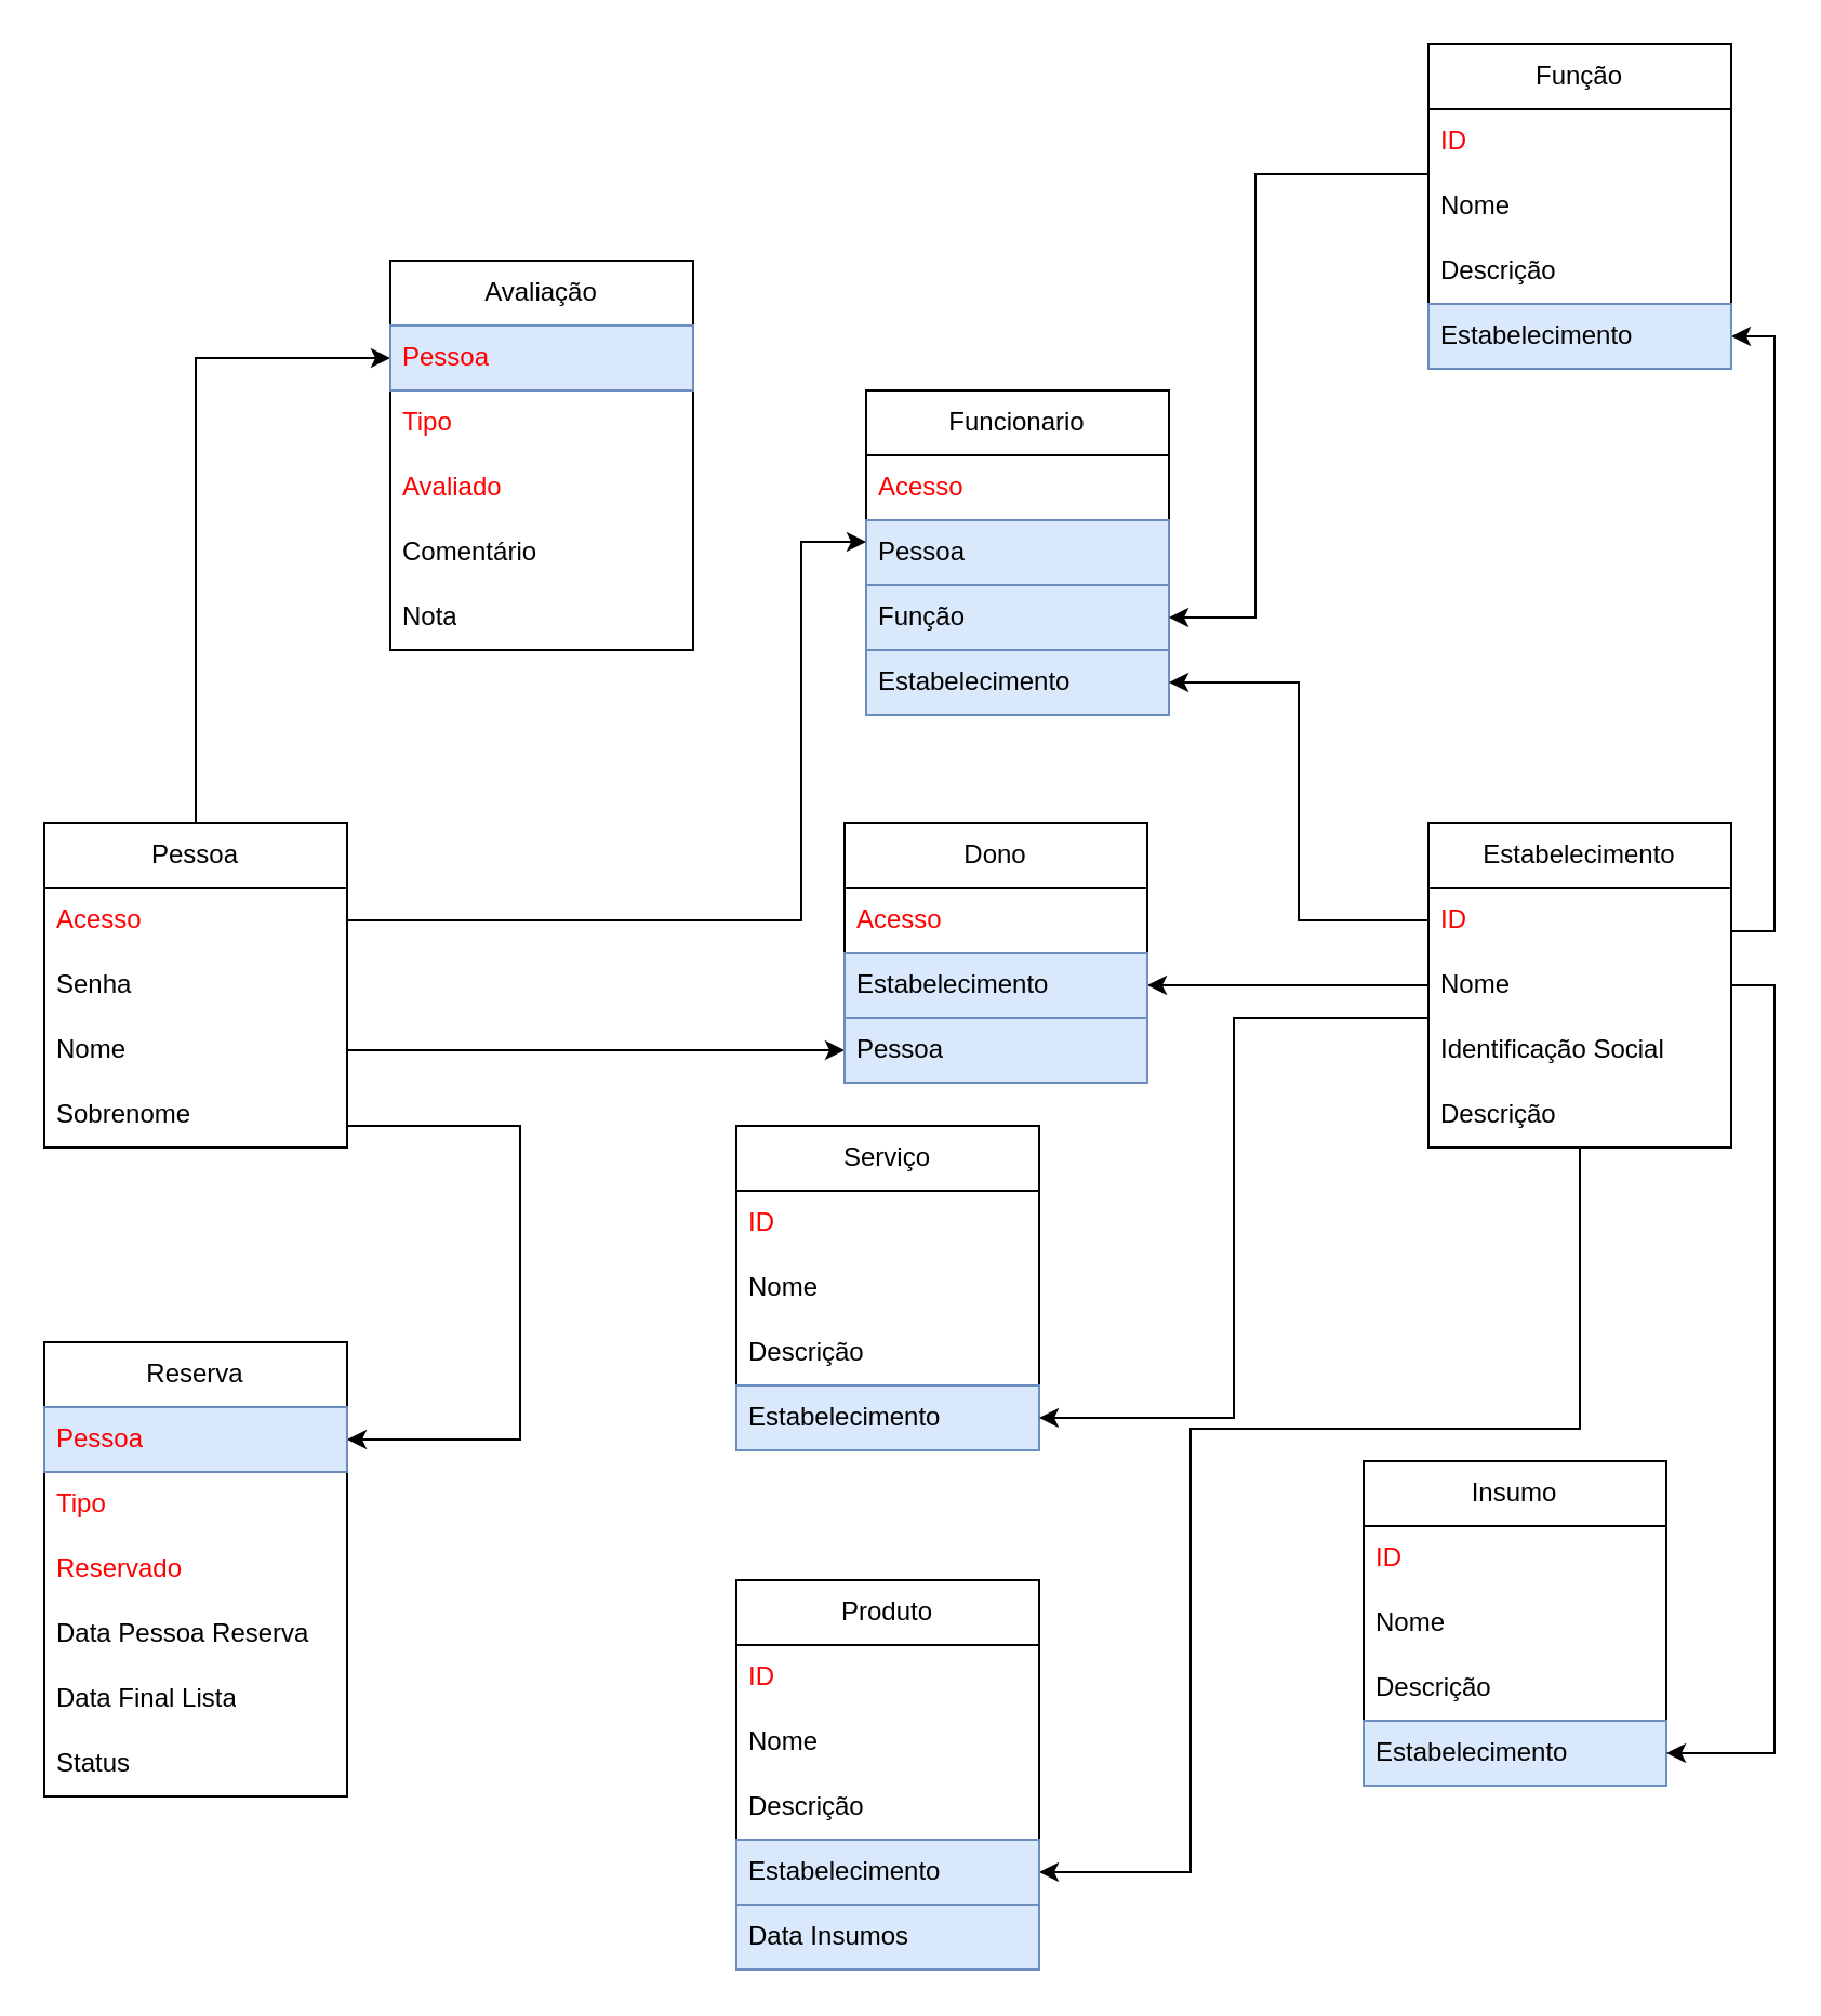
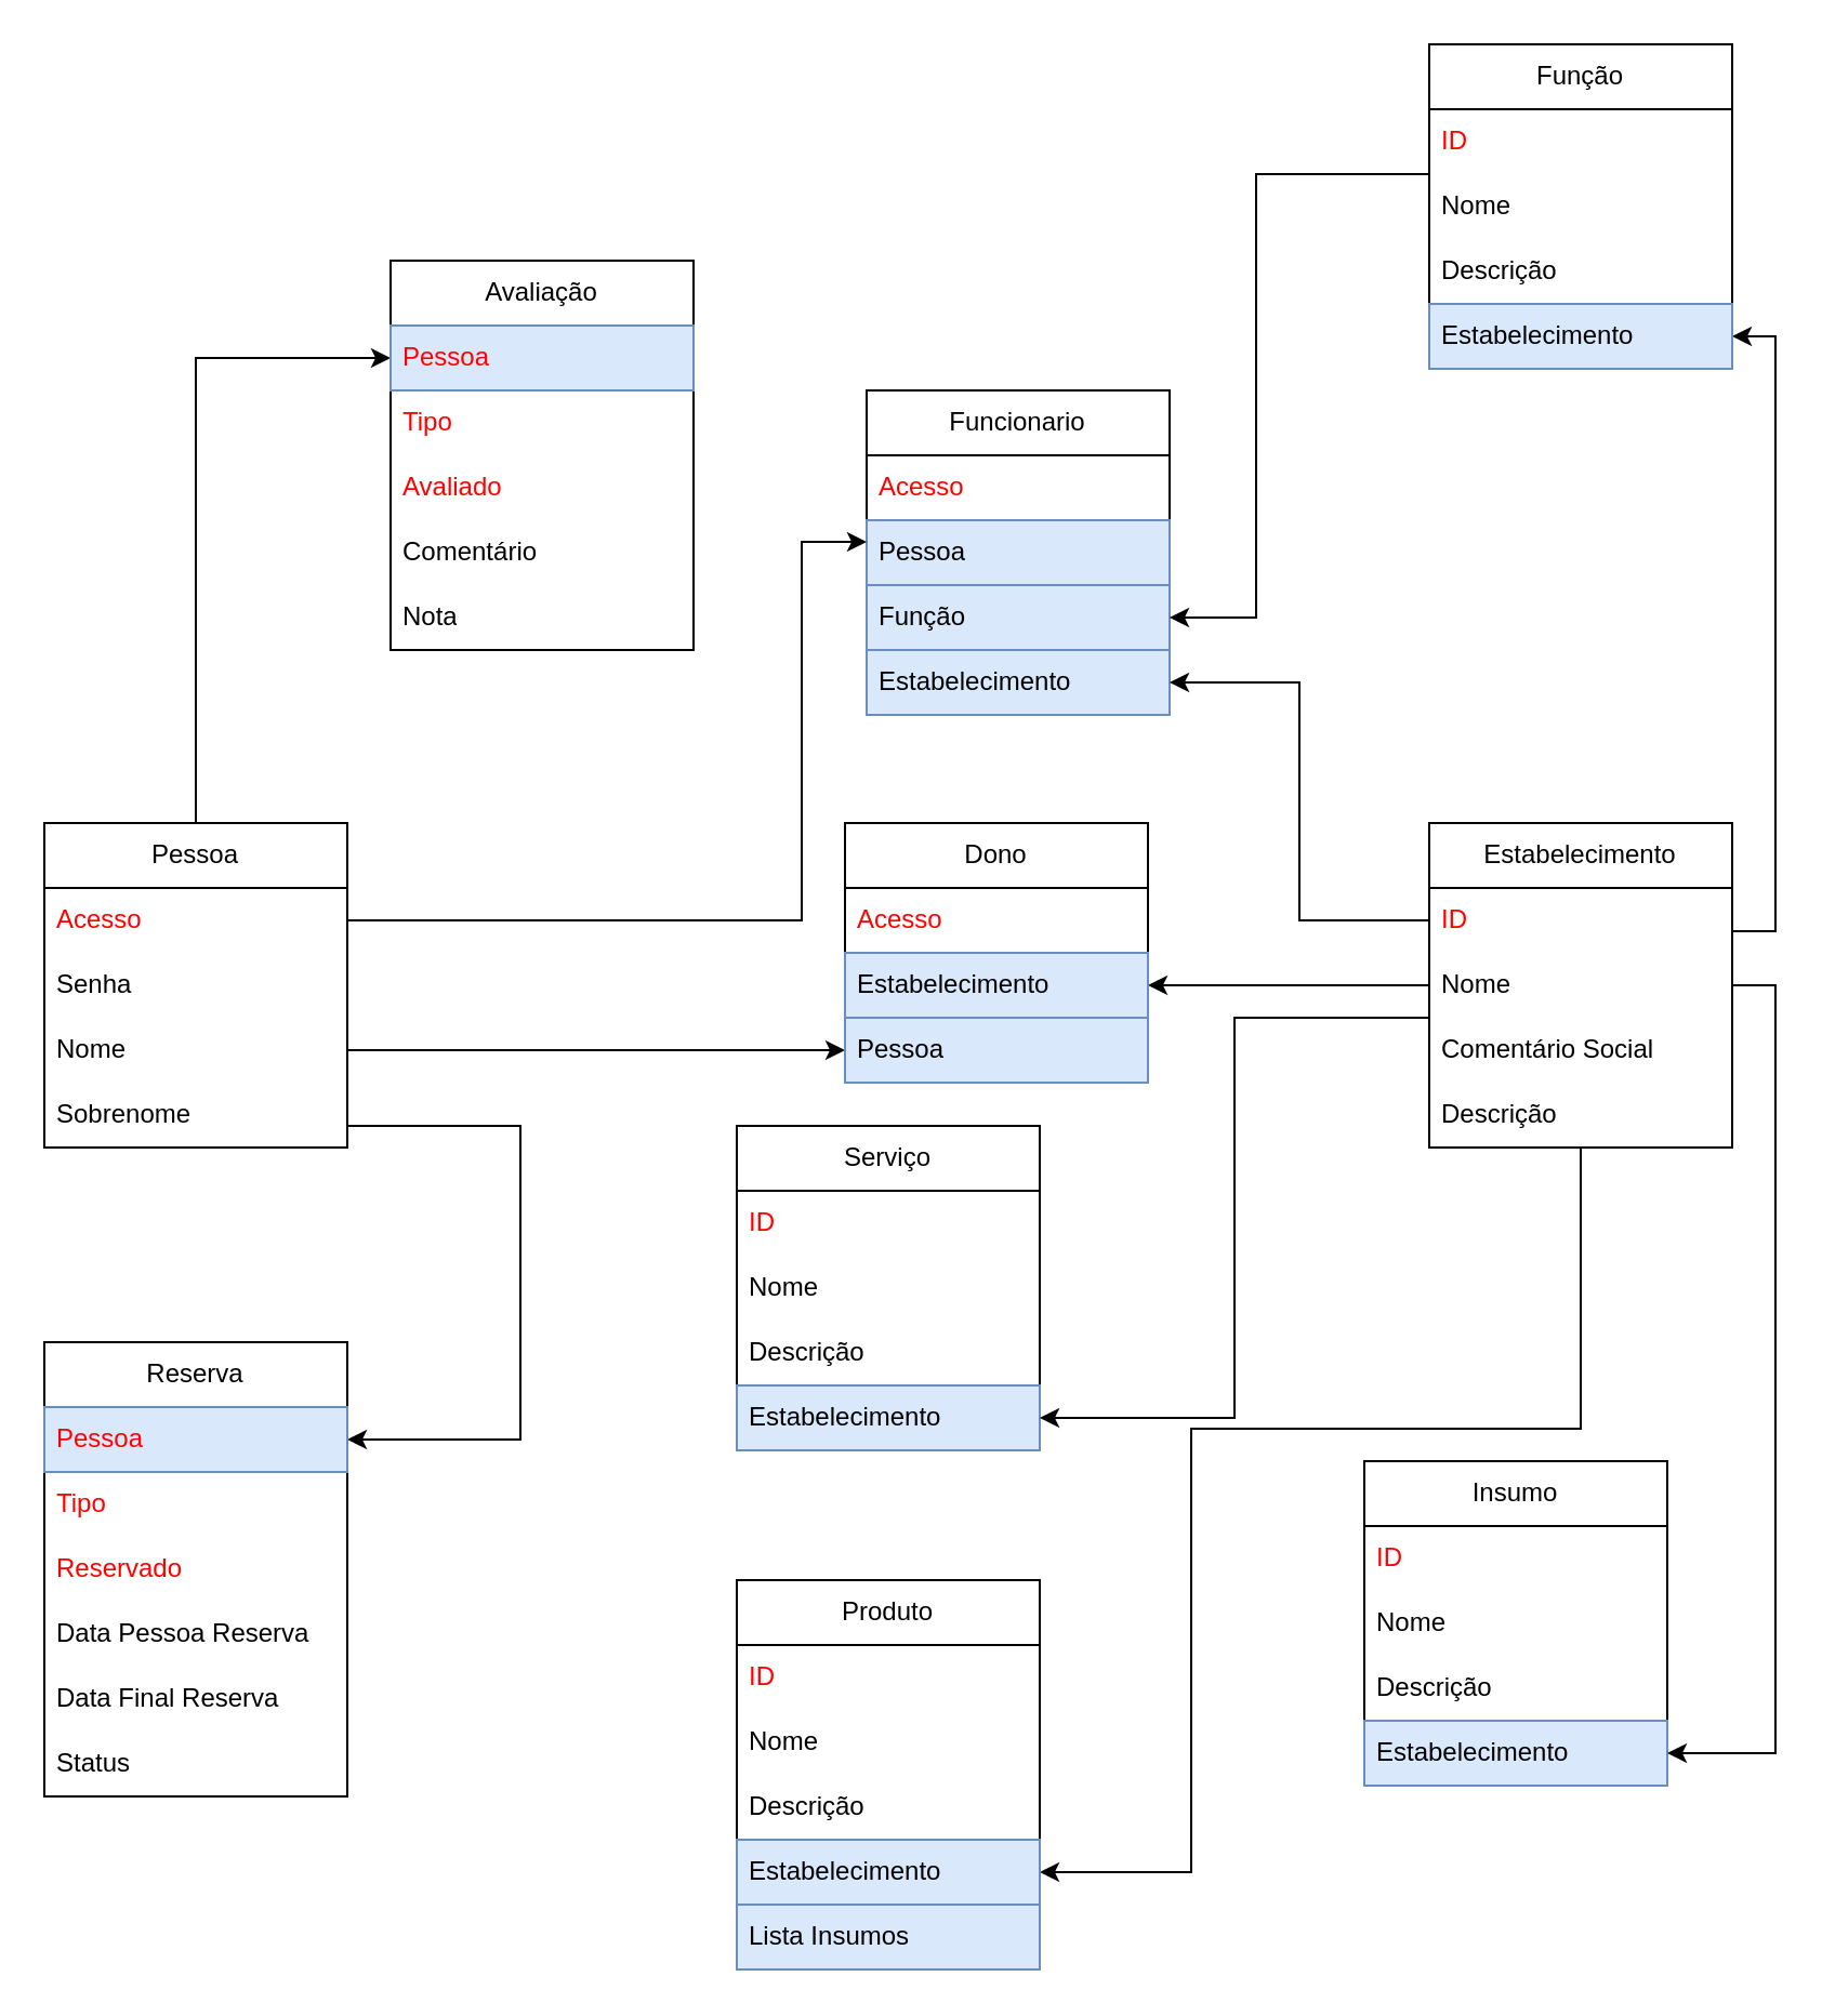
- <mxCell id="22" value="Identificação Social" style="text;strokeColor=none;fillColor=none;align=left;verticalAlign=middle;spacingLeft=4;spacingRight=4;overflow=hidden;points=[[0,0.5],[1,0.5]];portConstraint=eastwest;rotatable=0;whiteSpace=wrap;html=1;" vertex="1" parent="19"><mxGeometry y="90" width="140" height="30" as="geometry" /></mxCell>
+ <mxCell id="22" value="Comentário Social" style="text;strokeColor=none;fillColor=none;align=left;verticalAlign=middle;spacingLeft=4;spacingRight=4;overflow=hidden;points=[[0,0.5],[1,0.5]];portConstraint=eastwest;rotatable=0;whiteSpace=wrap;html=1;" vertex="1" parent="19"><mxGeometry y="90" width="140" height="30" as="geometry" /></mxCell>
- <mxCell id="64" value="Data Final Lista" style="text;strokeColor=none;fillColor=none;align=left;verticalAlign=middle;spacingLeft=4;spacingRight=4;overflow=hidden;points=[[0,0.5],[1,0.5]];portConstraint=eastwest;rotatable=0;whiteSpace=wrap;html=1;" vertex="1" parent="59"><mxGeometry y="150" width="140" height="30" as="geometry" /></mxCell>
+ <mxCell id="64" value="Data Final Reserva" style="text;strokeColor=none;fillColor=none;align=left;verticalAlign=middle;spacingLeft=4;spacingRight=4;overflow=hidden;points=[[0,0.5],[1,0.5]];portConstraint=eastwest;rotatable=0;whiteSpace=wrap;html=1;" vertex="1" parent="59"><mxGeometry y="150" width="140" height="30" as="geometry" /></mxCell>
- <mxCell id="56" value="Data Insumos" style="text;strokeColor=#6c8ebf;fillColor=#dae8fc;align=left;verticalAlign=middle;spacingLeft=4;spacingRight=4;overflow=hidden;points=[[0,0.5],[1,0.5]];portConstraint=eastwest;rotatable=0;whiteSpace=wrap;html=1;" vertex="1" parent="51"><mxGeometry y="150" width="140" height="30" as="geometry" /></mxCell>
+ <mxCell id="56" value="Lista Insumos" style="text;strokeColor=#6c8ebf;fillColor=#dae8fc;align=left;verticalAlign=middle;spacingLeft=4;spacingRight=4;overflow=hidden;points=[[0,0.5],[1,0.5]];portConstraint=eastwest;rotatable=0;whiteSpace=wrap;html=1;" vertex="1" parent="51"><mxGeometry y="150" width="140" height="30" as="geometry" /></mxCell>
